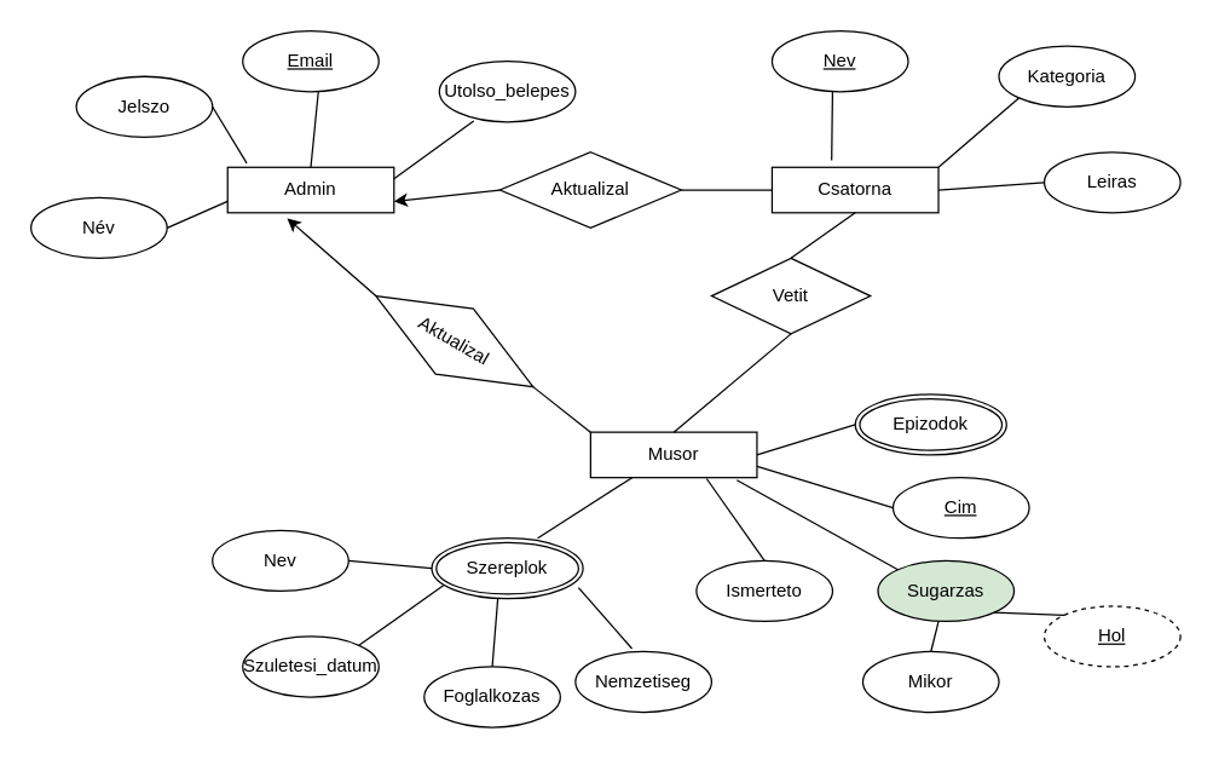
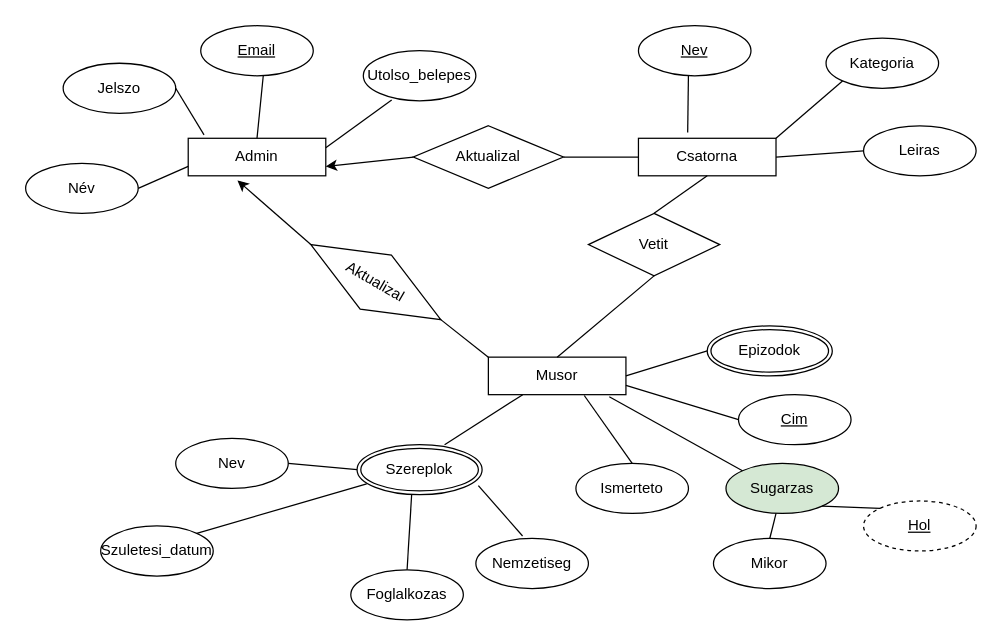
- <mxCell id="28" value="Szuletesi_datum" style="ellipse;whiteSpace=wrap;html=1;" parent="1" vertex="1"><mxGeometry x="160" y="420" width="90" height="40" as="geometry" /></mxCell>
+ <mxCell id="28" value="Szuletesi_datum" style="ellipse;whiteSpace=wrap;html=1;" parent="1" vertex="1"><mxGeometry x="80" y="420" width="90" height="40" as="geometry" /></mxCell>
- <mxCell id="30" value="Foglalkozas" style="ellipse;whiteSpace=wrap;html=1;" parent="1" vertex="1"><mxGeometry x="280" y="440" width="90" height="40" as="geometry" /></mxCell>
+ <mxCell id="30" value="Foglalkozas" style="ellipse;whiteSpace=wrap;html=1;" parent="1" vertex="1"><mxGeometry x="280" y="455" width="90" height="40" as="geometry" /></mxCell>
